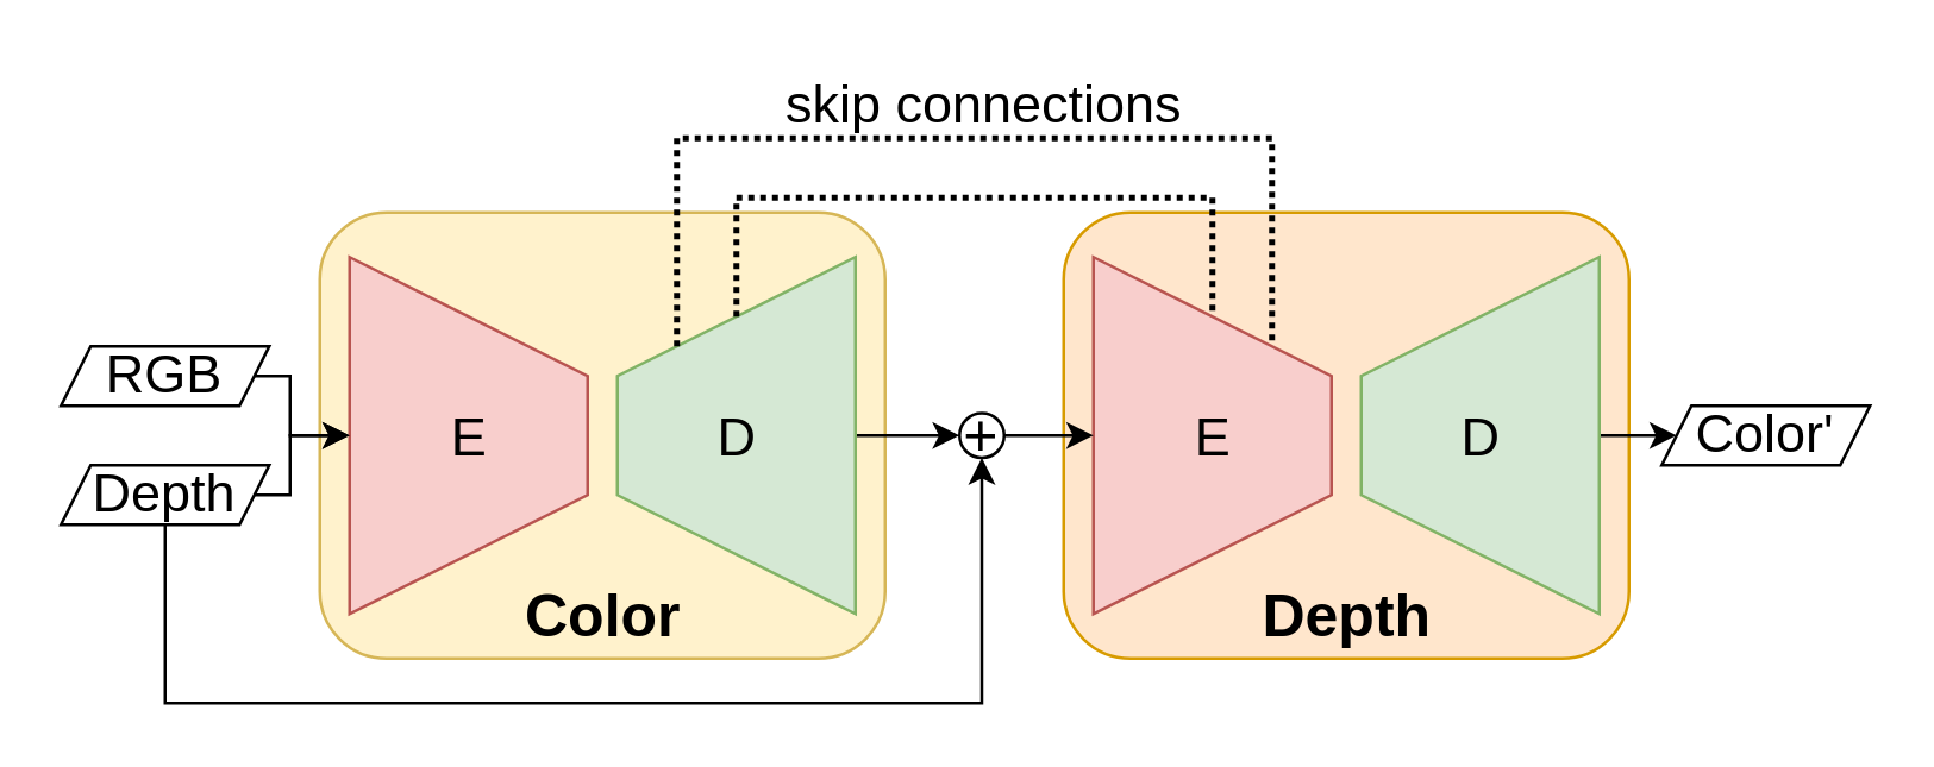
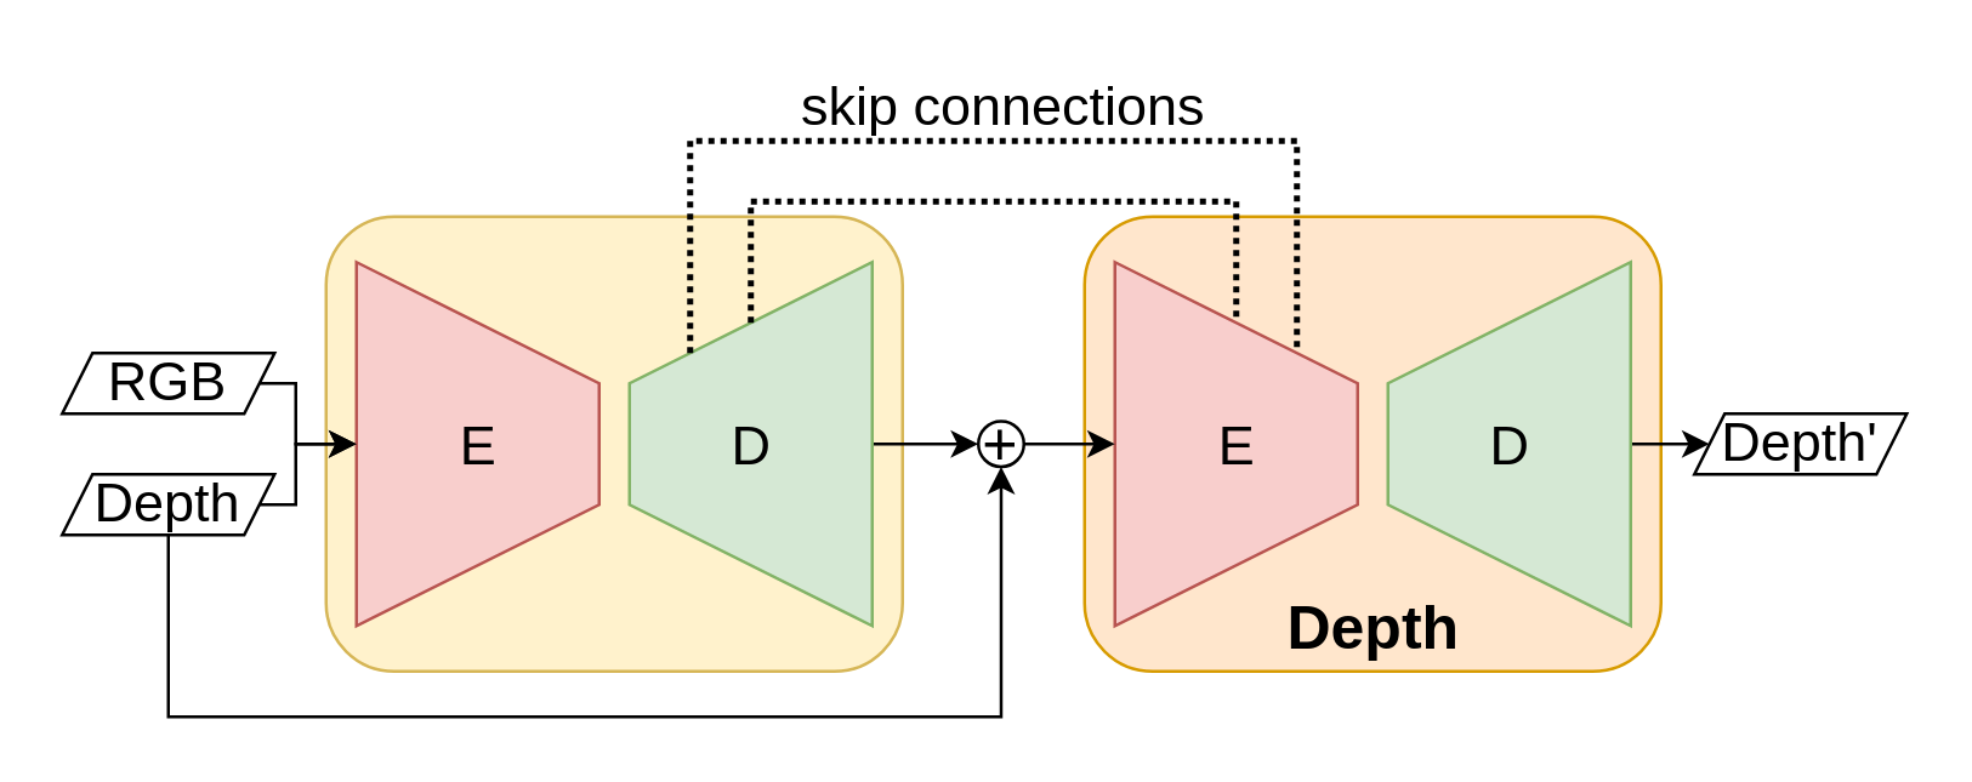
- <mxCell id="24" value="&lt;font style=&quot;font-size: 18px;&quot;&gt;Color'&lt;/font&gt;" style="shape=parallelogram;perimeter=parallelogramPerimeter;whiteSpace=wrap;html=1;fixedSize=1;size=10.0;" vertex="1" parent="1"><mxGeometry x="558" y="136" width="70" height="20" as="geometry" /></mxCell>
+ <mxCell id="24" value="&lt;font style=&quot;font-size: 18px;&quot;&gt;Depth'&lt;/font&gt;" style="shape=parallelogram;perimeter=parallelogramPerimeter;whiteSpace=wrap;html=1;fixedSize=1;size=10.0;" vertex="1" parent="1"><mxGeometry x="558" y="136" width="70" height="20" as="geometry" /></mxCell>
- <mxCell id="15" value="&lt;b&gt;&lt;font style=&quot;font-size: 20px;&quot;&gt;Color&lt;/font&gt;&lt;/b&gt;" style="text;html=1;align=center;verticalAlign=middle;resizable=0;points=[];autosize=1;strokeColor=none;fillColor=none;" vertex="1" parent="1"><mxGeometry x="167" y="196" width="70" height="20" as="geometry" /></mxCell>
